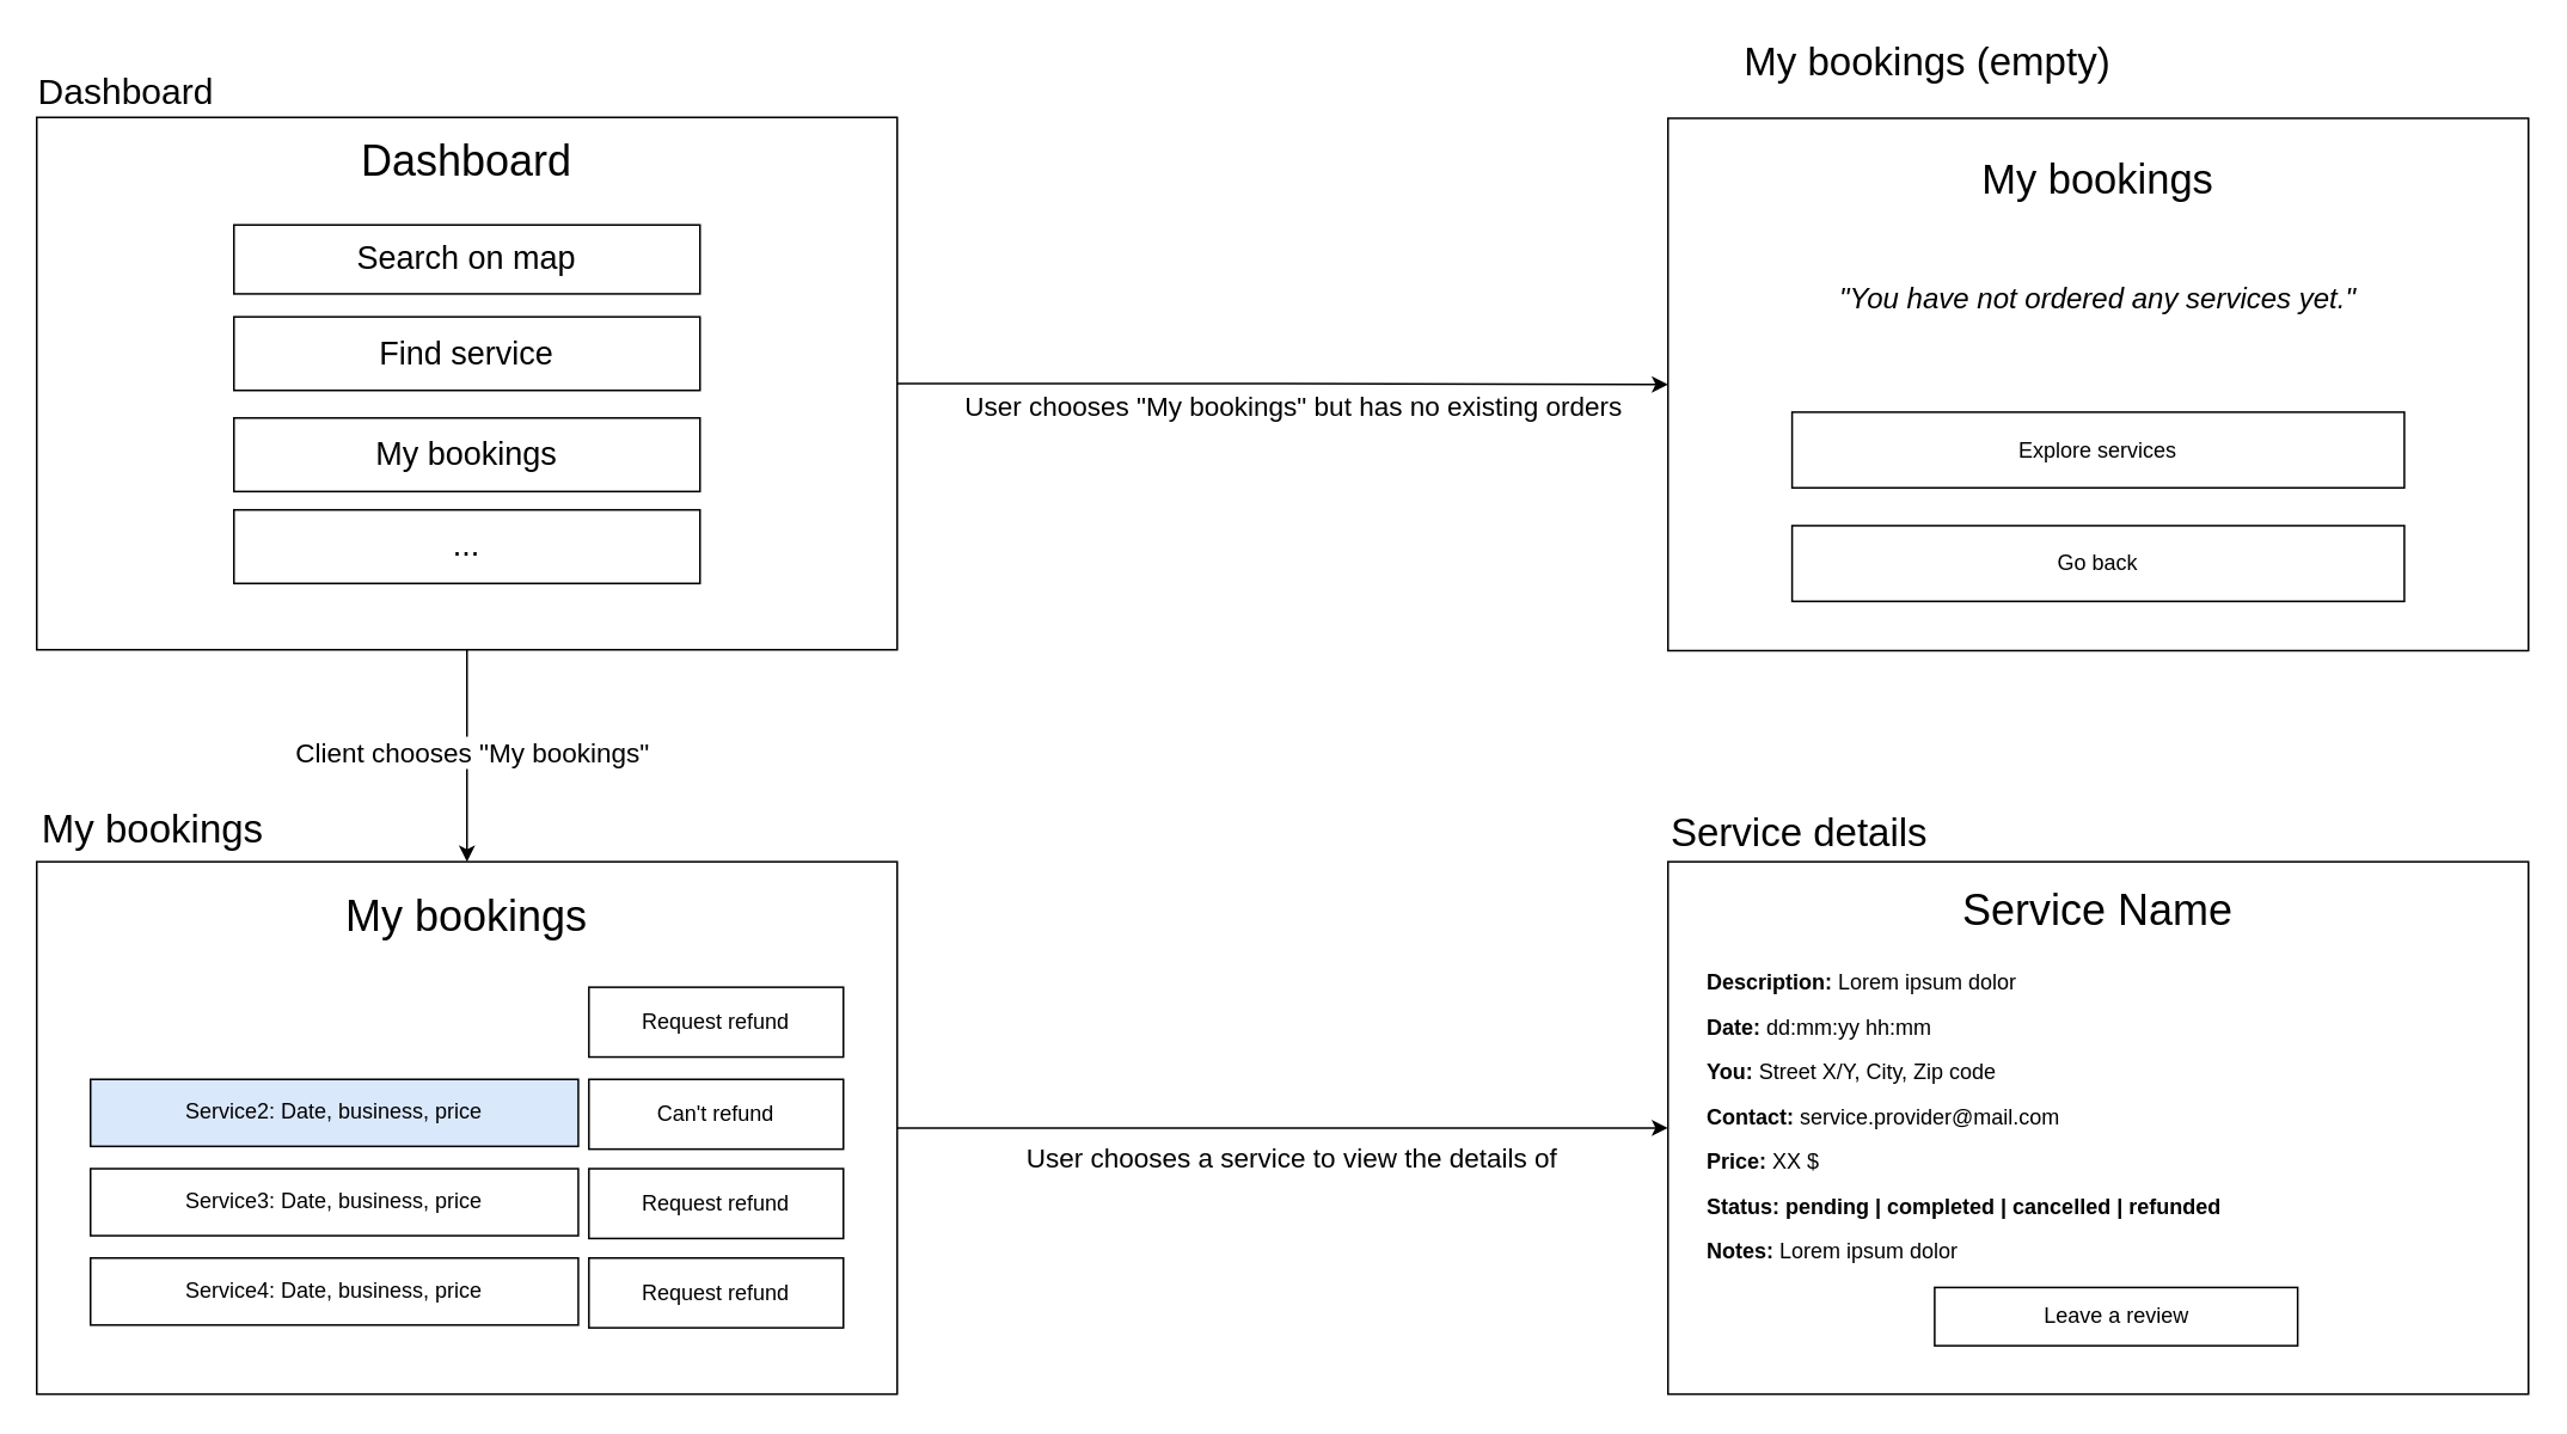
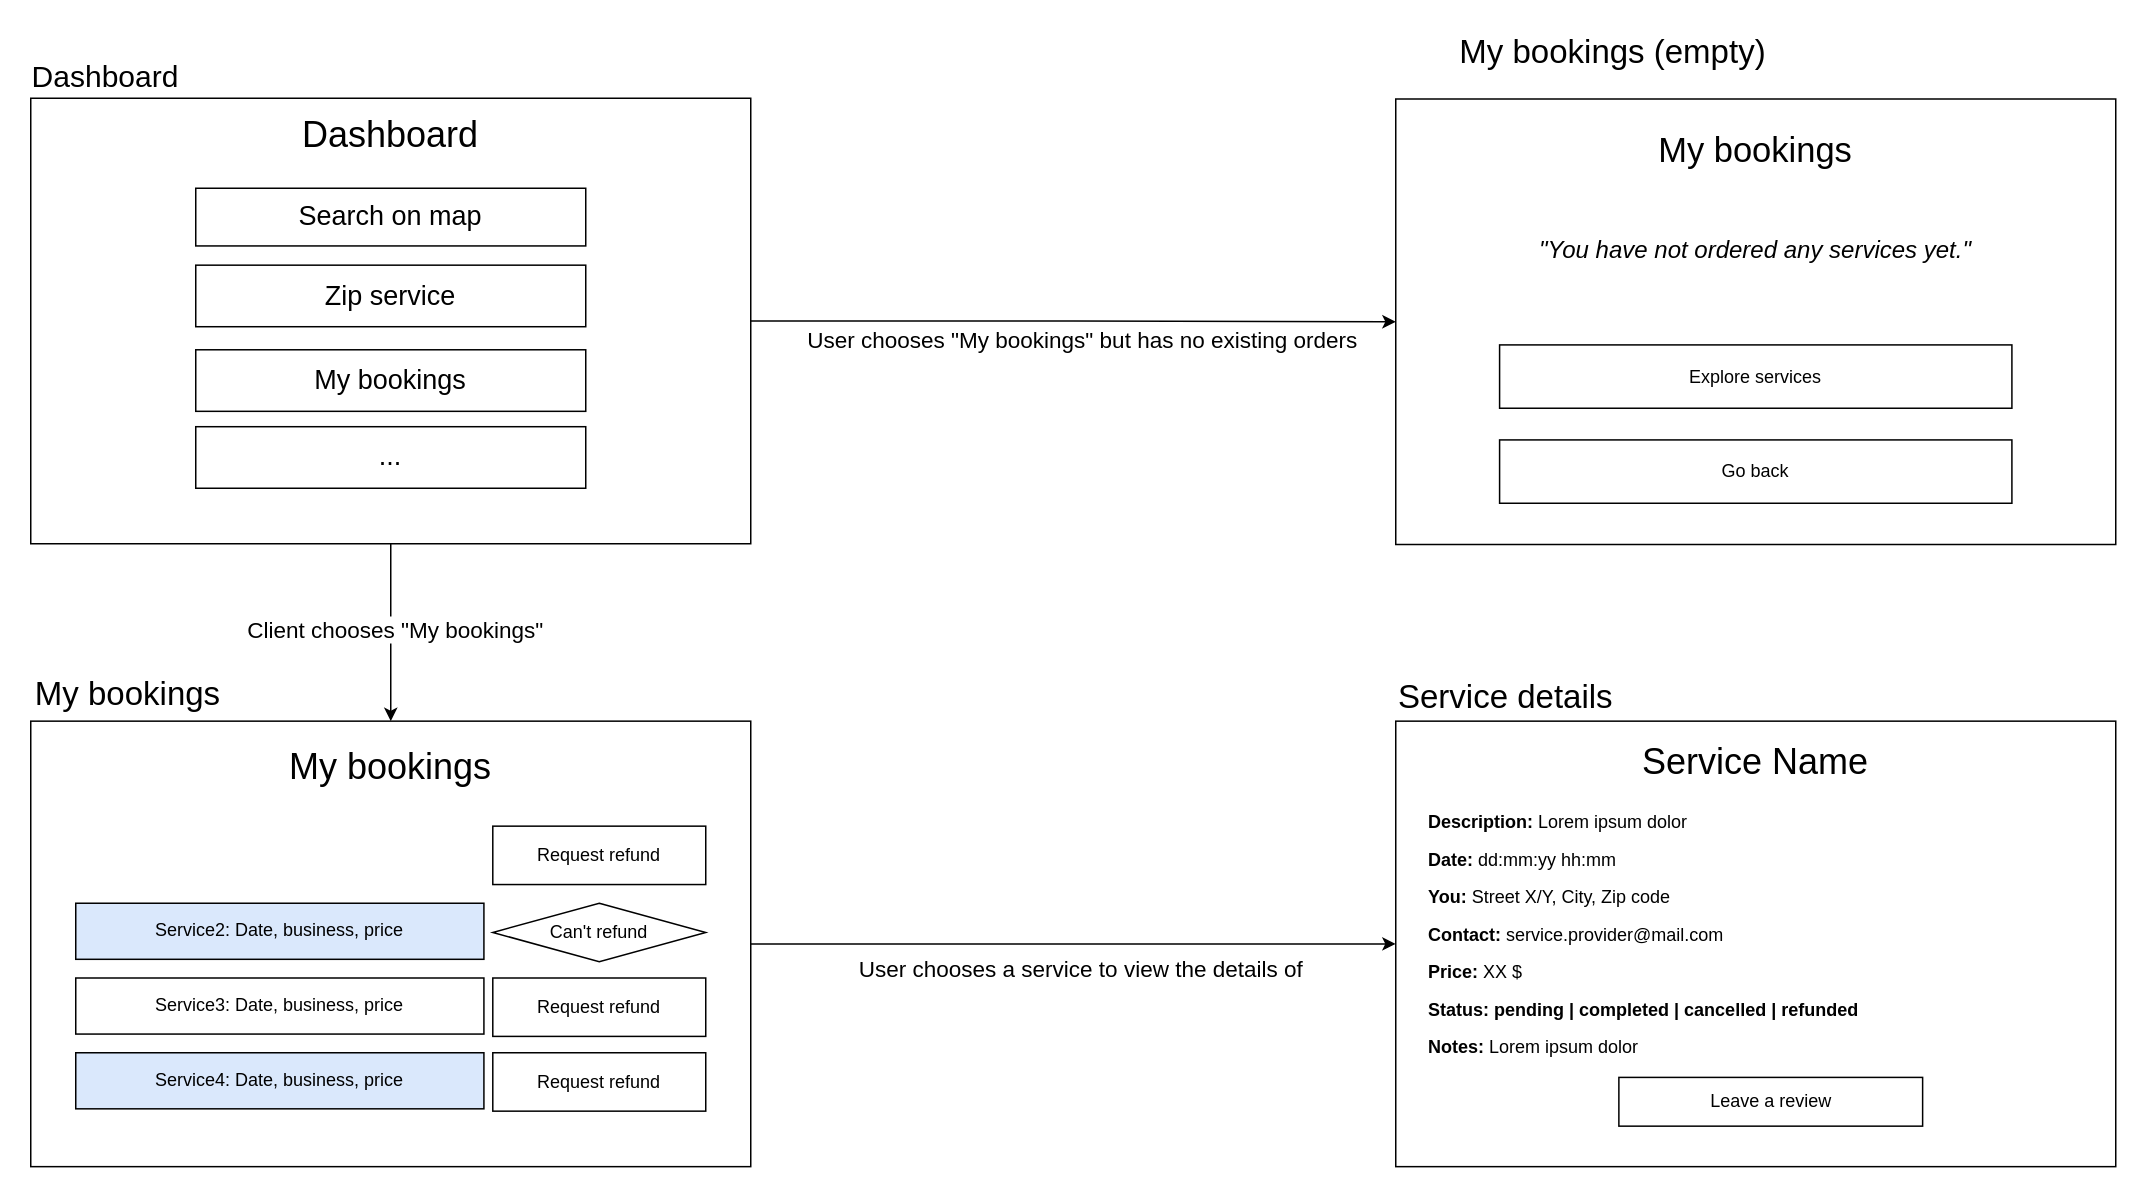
- <mxCell id="29" value="&lt;font style=&quot;font-size: 18px;&quot;&gt;Find service &lt;/font&gt;" style="rounded=0;whiteSpace=wrap;html=1;" parent="28" vertex="1"><mxGeometry y="51.282" width="260" height="41.026" as="geometry" /></mxCell>
+ <mxCell id="29" value="&lt;font style=&quot;font-size: 18px;&quot;&gt;Zip service &lt;/font&gt;" style="rounded=0;whiteSpace=wrap;html=1;" parent="28" vertex="1"><mxGeometry y="51.282" width="260" height="41.026" as="geometry" /></mxCell>
- <mxCell id="25" value="Can't refund " style="rounded=0;whiteSpace=wrap;html=1;" parent="20" vertex="1"><mxGeometry x="278.028" y="51.393" width="141.972" height="38.934" as="geometry" /></mxCell>
+ <mxCell id="25" value="Can't refund " style="rhombus;whiteSpace=wrap;html=1;" parent="20" vertex="1"><mxGeometry x="278.028" y="51.393" width="141.972" height="38.934" as="geometry" /></mxCell>
- <mxCell id="23" value="Service4: Date, business, price" style="rounded=0;whiteSpace=wrap;html=1;" parent="20" vertex="1"><mxGeometry y="151.066" width="272.113" height="37.377" as="geometry" /></mxCell>
+ <mxCell id="23" value="Service4: Date, business, price" style="rounded=0;whiteSpace=wrap;html=1;fillColor=#dae8fc;" parent="20" vertex="1"><mxGeometry y="151.066" width="272.113" height="37.377" as="geometry" /></mxCell>
